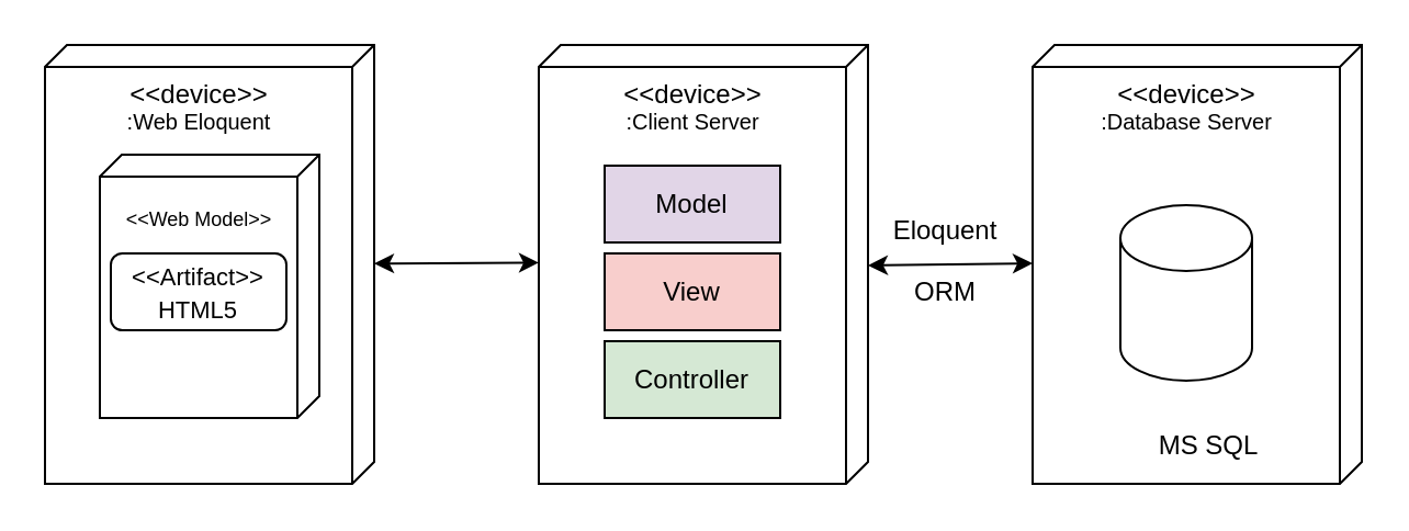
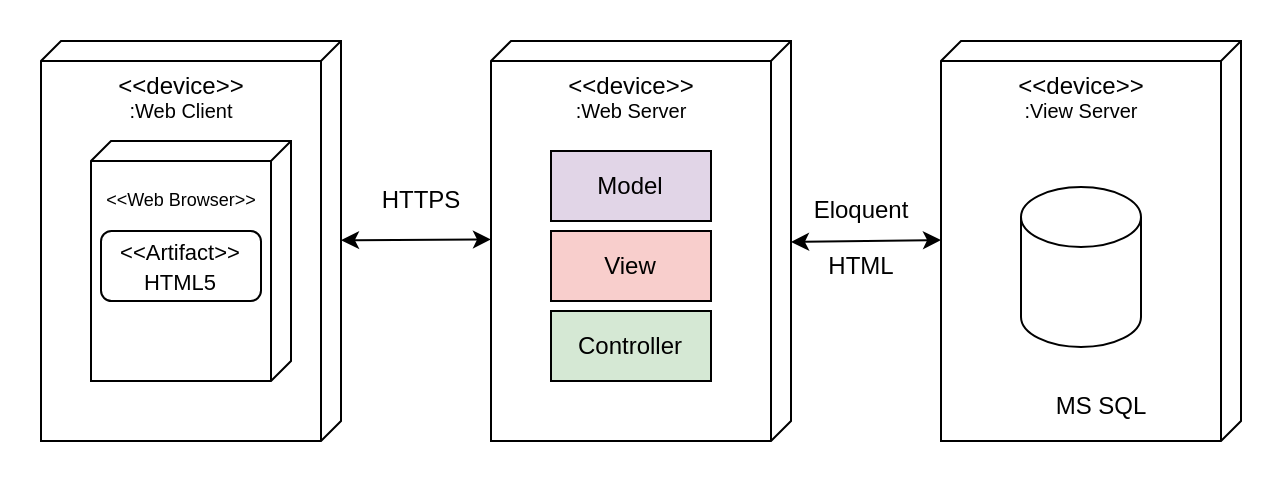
- <mxCell id="6" value="&lt;font style=&quot;font-size: 10px;&quot;&gt;:Web Eloquent&lt;/font&gt;" style="text;html=1;align=center;verticalAlign=middle;resizable=0;points=[];autosize=1;strokeColor=none;fillColor=none;" vertex="1" parent="1"><mxGeometry x="50" y="40" width="80" height="30" as="geometry" /></mxCell>
+ <mxCell id="6" value="&lt;font style=&quot;font-size: 10px;&quot;&gt;:Web Client&lt;/font&gt;" style="text;html=1;align=center;verticalAlign=middle;resizable=0;points=[];autosize=1;strokeColor=none;fillColor=none;" vertex="1" parent="1"><mxGeometry x="50" y="40" width="80" height="30" as="geometry" /></mxCell>
- <mxCell id="10" value="&lt;font style=&quot;font-size: 10px;&quot;&gt;:Client Server&lt;/font&gt;" style="text;html=1;align=center;verticalAlign=middle;resizable=0;points=[];autosize=1;strokeColor=none;fillColor=none;" vertex="1" parent="1"><mxGeometry x="275" y="40" width="80" height="30" as="geometry" /></mxCell>
+ <mxCell id="10" value="&lt;font style=&quot;font-size: 10px;&quot;&gt;:Web Server&lt;/font&gt;" style="text;html=1;align=center;verticalAlign=middle;resizable=0;points=[];autosize=1;strokeColor=none;fillColor=none;" vertex="1" parent="1"><mxGeometry x="275" y="40" width="80" height="30" as="geometry" /></mxCell>
- <mxCell id="13" value="&lt;span style=&quot;font-size: 10px;&quot;&gt;:Database Server&lt;/span&gt;" style="text;html=1;align=center;verticalAlign=middle;resizable=0;points=[];autosize=1;strokeColor=none;fillColor=none;" vertex="1" parent="1"><mxGeometry x="490" y="40" width="100" height="30" as="geometry" /></mxCell>
+ <mxCell id="13" value="&lt;span style=&quot;font-size: 10px;&quot;&gt;:View Server&lt;/span&gt;" style="text;html=1;align=center;verticalAlign=middle;resizable=0;points=[];autosize=1;strokeColor=none;fillColor=none;" vertex="1" parent="1"><mxGeometry x="490" y="40" width="100" height="30" as="geometry" /></mxCell>
- <mxCell id="7" value="&amp;lt;&amp;lt;Web Model&amp;gt;&amp;gt;" style="text;html=1;align=center;verticalAlign=middle;resizable=0;points=[];autosize=1;strokeColor=none;fillColor=none;fontSize=9;" vertex="1" parent="1"><mxGeometry x="40" y="90" width="100" height="20" as="geometry" /></mxCell>
+ <mxCell id="7" value="&amp;lt;&amp;lt;Web Browser&amp;gt;&amp;gt;" style="text;html=1;align=center;verticalAlign=middle;resizable=0;points=[];autosize=1;strokeColor=none;fillColor=none;fontSize=9;" vertex="1" parent="1"><mxGeometry x="40" y="90" width="100" height="20" as="geometry" /></mxCell>
+ <mxCell id="19" value="HTTPS" style="text;html=1;align=center;verticalAlign=middle;resizable=0;points=[];autosize=1;strokeColor=none;fillColor=none;" vertex="1" parent="1"><mxGeometry x="180" y="85" width="60" height="30" as="geometry" /></mxCell>
- <mxCell id="21" value="ORM" style="text;html=1;align=center;verticalAlign=middle;resizable=0;points=[];autosize=1;strokeColor=none;fillColor=none;" vertex="1" parent="1"><mxGeometry x="405" y="118" width="50" height="30" as="geometry" /></mxCell>
+ <mxCell id="21" value="HTML" style="text;html=1;align=center;verticalAlign=middle;resizable=0;points=[];autosize=1;strokeColor=none;fillColor=none;" vertex="1" parent="1"><mxGeometry x="405" y="118" width="50" height="30" as="geometry" /></mxCell>
